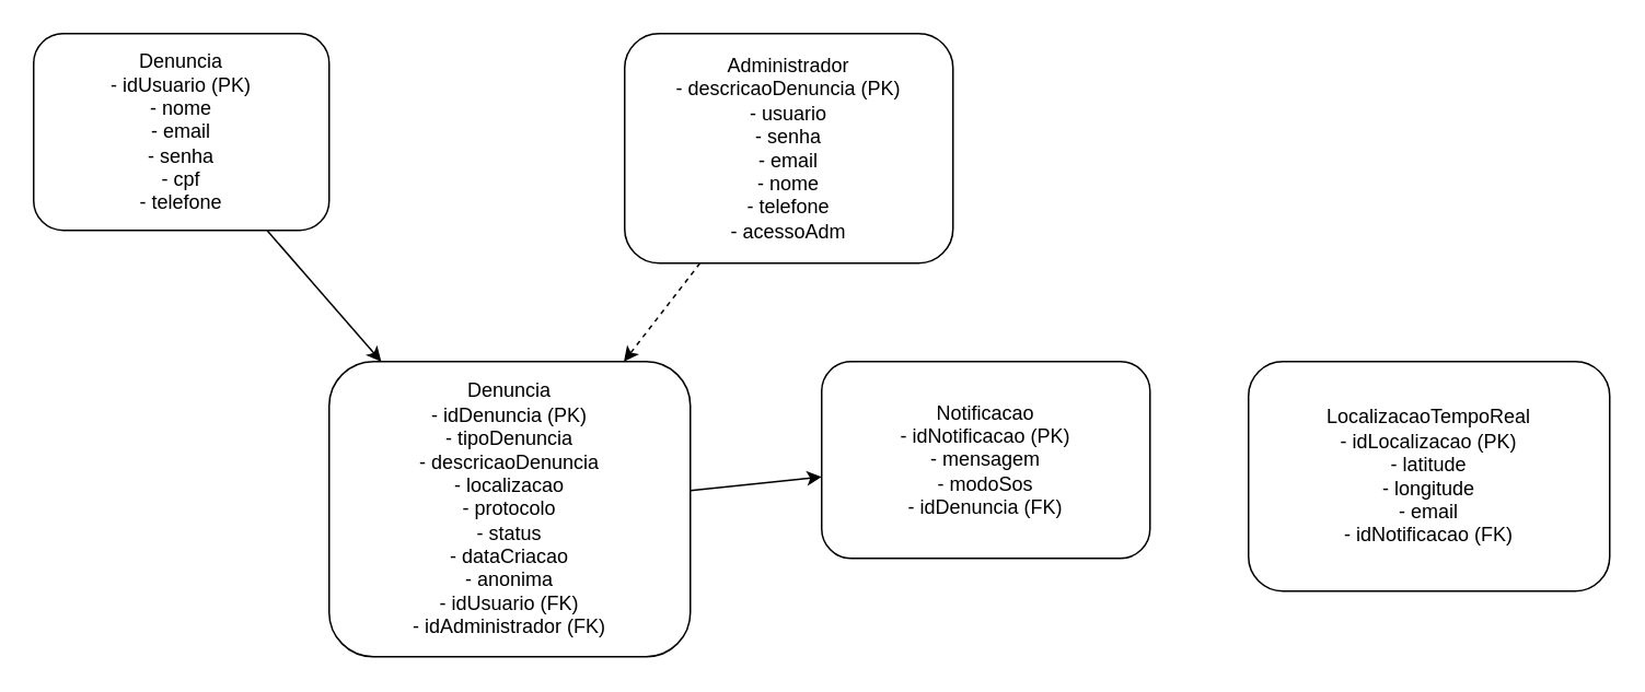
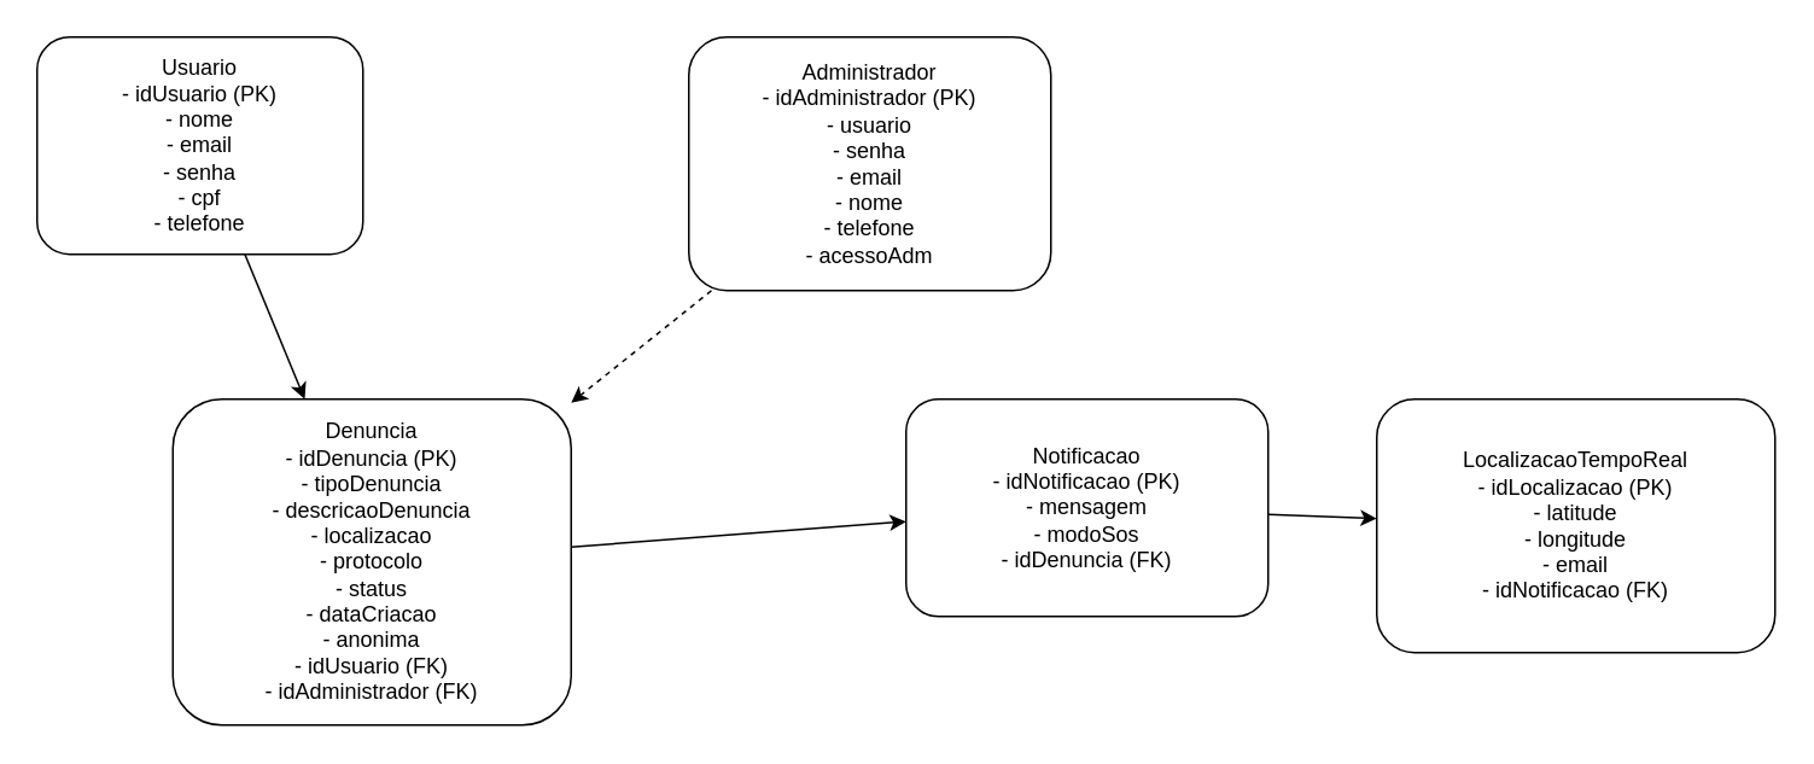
- <mxCell id="2" value="Denuncia&#10;- idUsuario (PK)&#10;- nome&#10;- email&#10;- senha&#10;- cpf&#10;- telefone" style="shape=rectangle;rounded=1;whiteSpace=wrap;html=1;" vertex="1" parent="1"><mxGeometry x="20" y="20" width="180" height="120" as="geometry" /></mxCell>
+ <mxCell id="2" value="Usuario&#10;- idUsuario (PK)&#10;- nome&#10;- email&#10;- senha&#10;- cpf&#10;- telefone" style="shape=rectangle;rounded=1;whiteSpace=wrap;html=1;" vertex="1" parent="1"><mxGeometry x="20" y="20" width="180" height="120" as="geometry" /></mxCell>
- <mxCell id="3" value="Administrador&#10;- descricaoDenuncia (PK)&#10;- usuario&#10;- senha&#10;- email&#10;- nome&#10;- telefone&#10;- acessoAdm" style="shape=rectangle;rounded=1;whiteSpace=wrap;html=1;" vertex="1" parent="1"><mxGeometry x="380" y="20" width="200" height="140" as="geometry" /></mxCell>
+ <mxCell id="3" value="Administrador&#10;- idAdministrador (PK)&#10;- usuario&#10;- senha&#10;- email&#10;- nome&#10;- telefone&#10;- acessoAdm" style="shape=rectangle;rounded=1;whiteSpace=wrap;html=1;" vertex="1" parent="1"><mxGeometry x="380" y="20" width="200" height="140" as="geometry" /></mxCell>
+ <mxCell id="10" edge="1" parent="1" source="5" target="6"><mxGeometry relative="1" as="geometry" /></mxCell>
- <mxCell id="4" value="Denuncia&#10;- idDenuncia (PK)&#10;- tipoDenuncia&#10;- descricaoDenuncia&#10;- localizacao&#10;- protocolo&#10;- status&#10;- dataCriacao&#10;- anonima&#10;- idUsuario (FK)&#10;- idAdministrador (FK)" style="shape=rectangle;rounded=1;whiteSpace=wrap;html=1;" vertex="1" parent="1"><mxGeometry x="200" y="220" width="220" height="180" as="geometry" /></mxCell>
+ <mxCell id="4" value="Denuncia&#10;- idDenuncia (PK)&#10;- tipoDenuncia&#10;- descricaoDenuncia&#10;- localizacao&#10;- protocolo&#10;- status&#10;- dataCriacao&#10;- anonima&#10;- idUsuario (FK)&#10;- idAdministrador (FK)" style="shape=rectangle;rounded=1;whiteSpace=wrap;html=1;" vertex="1" parent="1"><mxGeometry x="95" y="220" width="220" height="180" as="geometry" /></mxCell>
